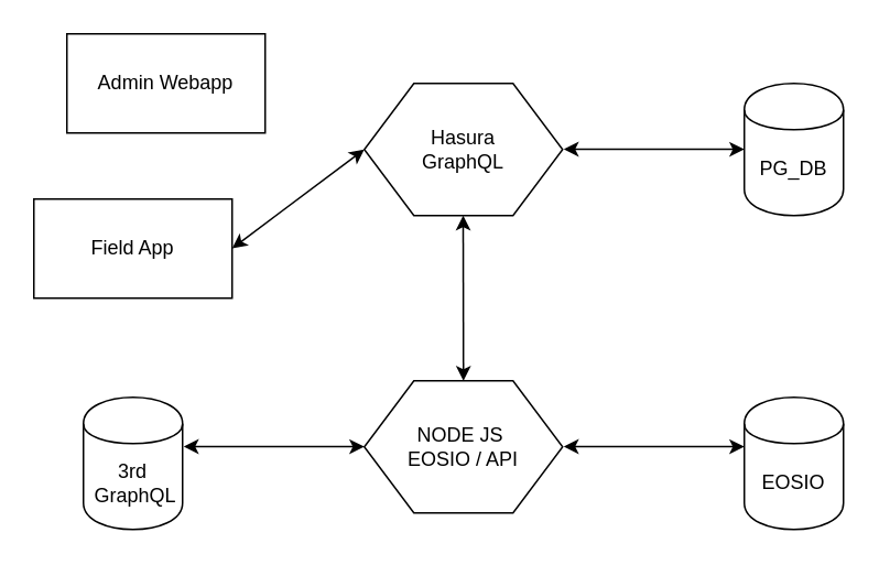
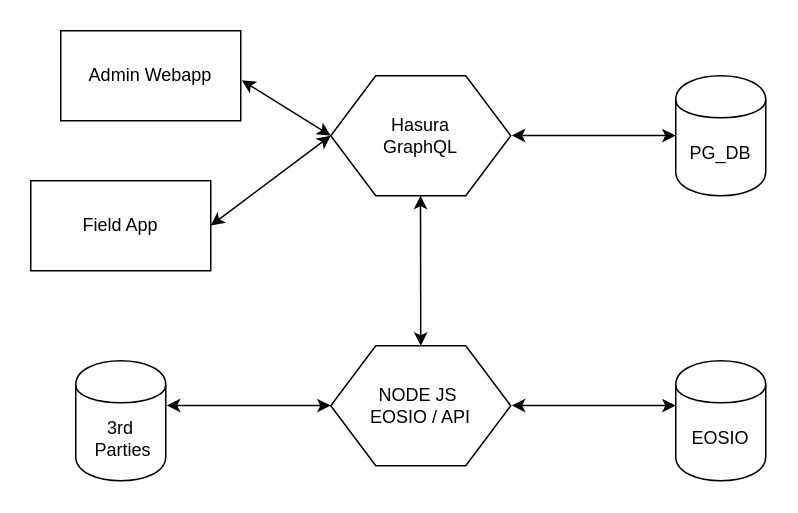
+ <mxCell id="9" value="" style="endArrow=classic;startArrow=classic;html=1;exitX=1.006;exitY=0.55;exitDx=0;exitDy=0;exitPerimeter=0;entryX=0;entryY=0.5;entryDx=0;entryDy=0;" edge="1" parent="1" source="6" target="5"><mxGeometry width="50" height="50" relative="1" as="geometry"><mxPoint x="130" y="110" as="sourcePoint" /><mxPoint x="180" y="60" as="targetPoint" /></mxGeometry></mxCell>
- <mxCell id="8" value="3rd&lt;br&gt;&amp;nbsp;GraphQL" style="shape=cylinder;whiteSpace=wrap;html=1;boundedLbl=1;backgroundOutline=1;" parent="1" vertex="1"><mxGeometry x="50" y="240" width="60" height="80" as="geometry" /></mxCell>
+ <mxCell id="8" value="3rd&lt;br&gt;&amp;nbsp;Parties" style="shape=cylinder;whiteSpace=wrap;html=1;boundedLbl=1;backgroundOutline=1;" parent="1" vertex="1"><mxGeometry x="50" y="240" width="60" height="80" as="geometry" /></mxCell>
